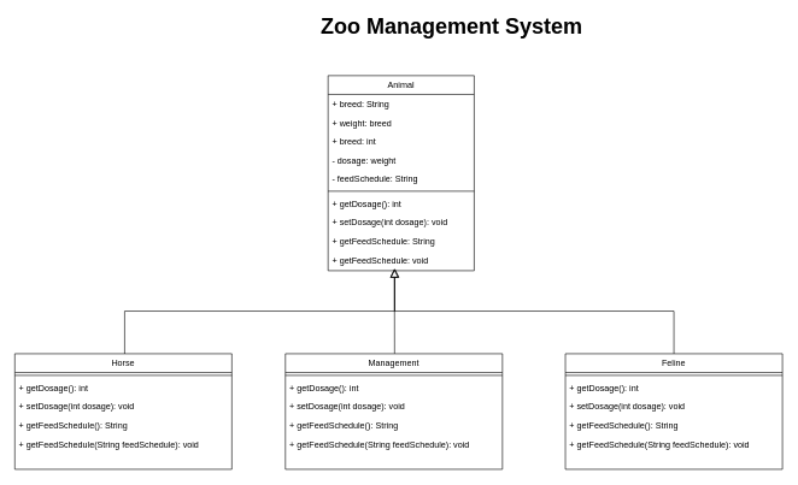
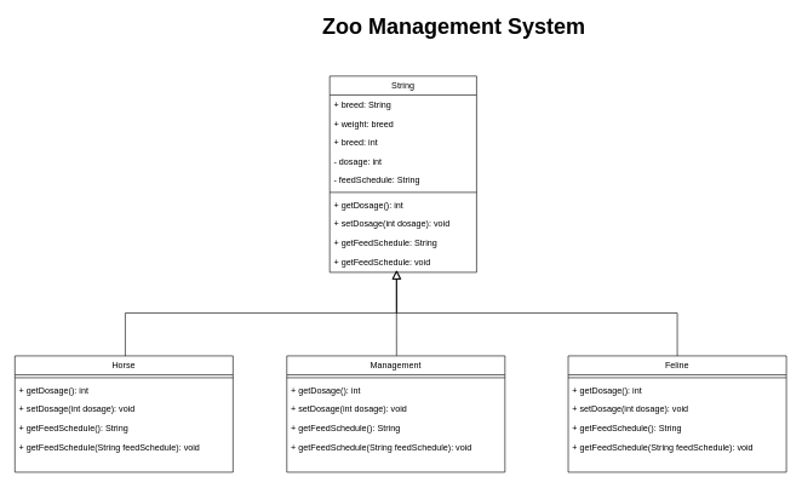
- <mxCell id="4" value="Animal" style="swimlane;fontStyle=0;align=center;verticalAlign=top;childLayout=stackLayout;horizontal=1;startSize=26;horizontalStack=0;resizeParent=1;resizeLast=0;collapsible=1;marginBottom=0;rounded=0;shadow=0;strokeWidth=1;" parent="1" vertex="1"><mxGeometry x="453" y="104" width="202" height="270" as="geometry"><mxRectangle x="550" y="140" width="160" height="26" as="alternateBounds" /></mxGeometry></mxCell>
+ <mxCell id="4" value="String" style="swimlane;fontStyle=0;align=center;verticalAlign=top;childLayout=stackLayout;horizontal=1;startSize=26;horizontalStack=0;resizeParent=1;resizeLast=0;collapsible=1;marginBottom=0;rounded=0;shadow=0;strokeWidth=1;" parent="1" vertex="1"><mxGeometry x="453" y="104" width="202" height="270" as="geometry"><mxRectangle x="550" y="140" width="160" height="26" as="alternateBounds" /></mxGeometry></mxCell>
- <mxCell id="8" value="- dosage: weight" style="text;align=left;verticalAlign=top;spacingLeft=4;spacingRight=4;overflow=hidden;rotatable=0;points=[[0,0.5],[1,0.5]];portConstraint=eastwest;rounded=0;shadow=0;html=0;" vertex="1" parent="4"><mxGeometry y="104" width="202" height="26" as="geometry" /></mxCell>
+ <mxCell id="8" value="- dosage: int" style="text;align=left;verticalAlign=top;spacingLeft=4;spacingRight=4;overflow=hidden;rotatable=0;points=[[0,0.5],[1,0.5]];portConstraint=eastwest;rounded=0;shadow=0;html=0;" vertex="1" parent="4"><mxGeometry y="104" width="202" height="26" as="geometry" /></mxCell>
